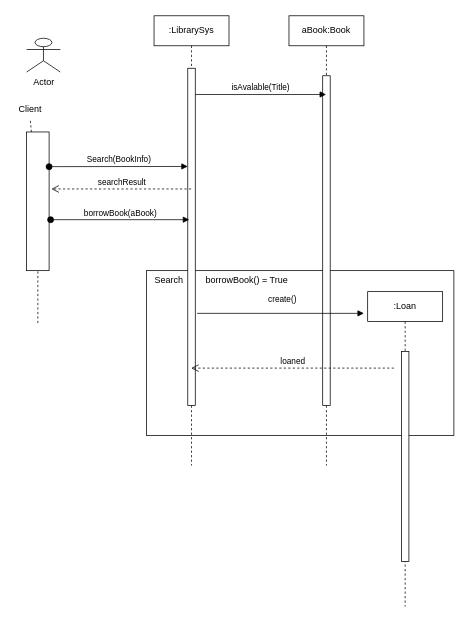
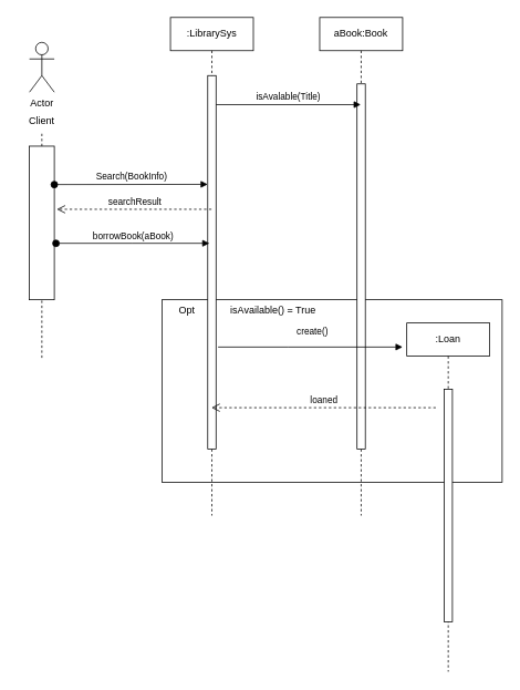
- <mxCell id="9" value="Actor" style="shape=umlActor;verticalLabelPosition=bottom;verticalAlign=top;html=1;" vertex="1" parent="1"><mxGeometry x="35" y="50" width="45" height="45" as="geometry" /></mxCell>
+ <mxCell id="9" value="Actor" style="shape=umlActor;verticalLabelPosition=bottom;verticalAlign=top;html=1;" vertex="1" parent="1"><mxGeometry x="35" y="50" width="30" height="60" as="geometry" /></mxCell>
- <mxCell id="11" value="Client" style="text;html=1;align=center;verticalAlign=middle;whiteSpace=wrap;rounded=0;" vertex="1" parent="1"><mxGeometry x="10" y="130" width="60" height="30" as="geometry" /></mxCell>
+ <mxCell id="11" value="Client" style="text;html=1;align=center;verticalAlign=middle;whiteSpace=wrap;rounded=0;" vertex="1" parent="1"><mxGeometry x="20" y="130" width="60" height="30" as="geometry" /></mxCell>
- <mxCell id="10" value="Search" style="text;html=1;align=center;verticalAlign=middle;whiteSpace=wrap;rounded=0;" vertex="1" parent="1"><mxGeometry x="195" y="358" width="60" height="30" as="geometry" /></mxCell>
+ <mxCell id="10" value="Opt" style="text;html=1;align=center;verticalAlign=middle;whiteSpace=wrap;rounded=0;" vertex="1" parent="1"><mxGeometry x="195" y="358" width="60" height="30" as="geometry" /></mxCell>
- <mxCell id="8" value="borrowBook() = True" style="text;html=1;align=center;verticalAlign=middle;whiteSpace=wrap;rounded=0;" vertex="1" parent="1"><mxGeometry x="259" y="358" width="140" height="30" as="geometry" /></mxCell>
+ <mxCell id="8" value="isAvailable() = True" style="text;html=1;align=center;verticalAlign=middle;whiteSpace=wrap;rounded=0;" vertex="1" parent="1"><mxGeometry x="259" y="358" width="140" height="30" as="geometry" /></mxCell>
